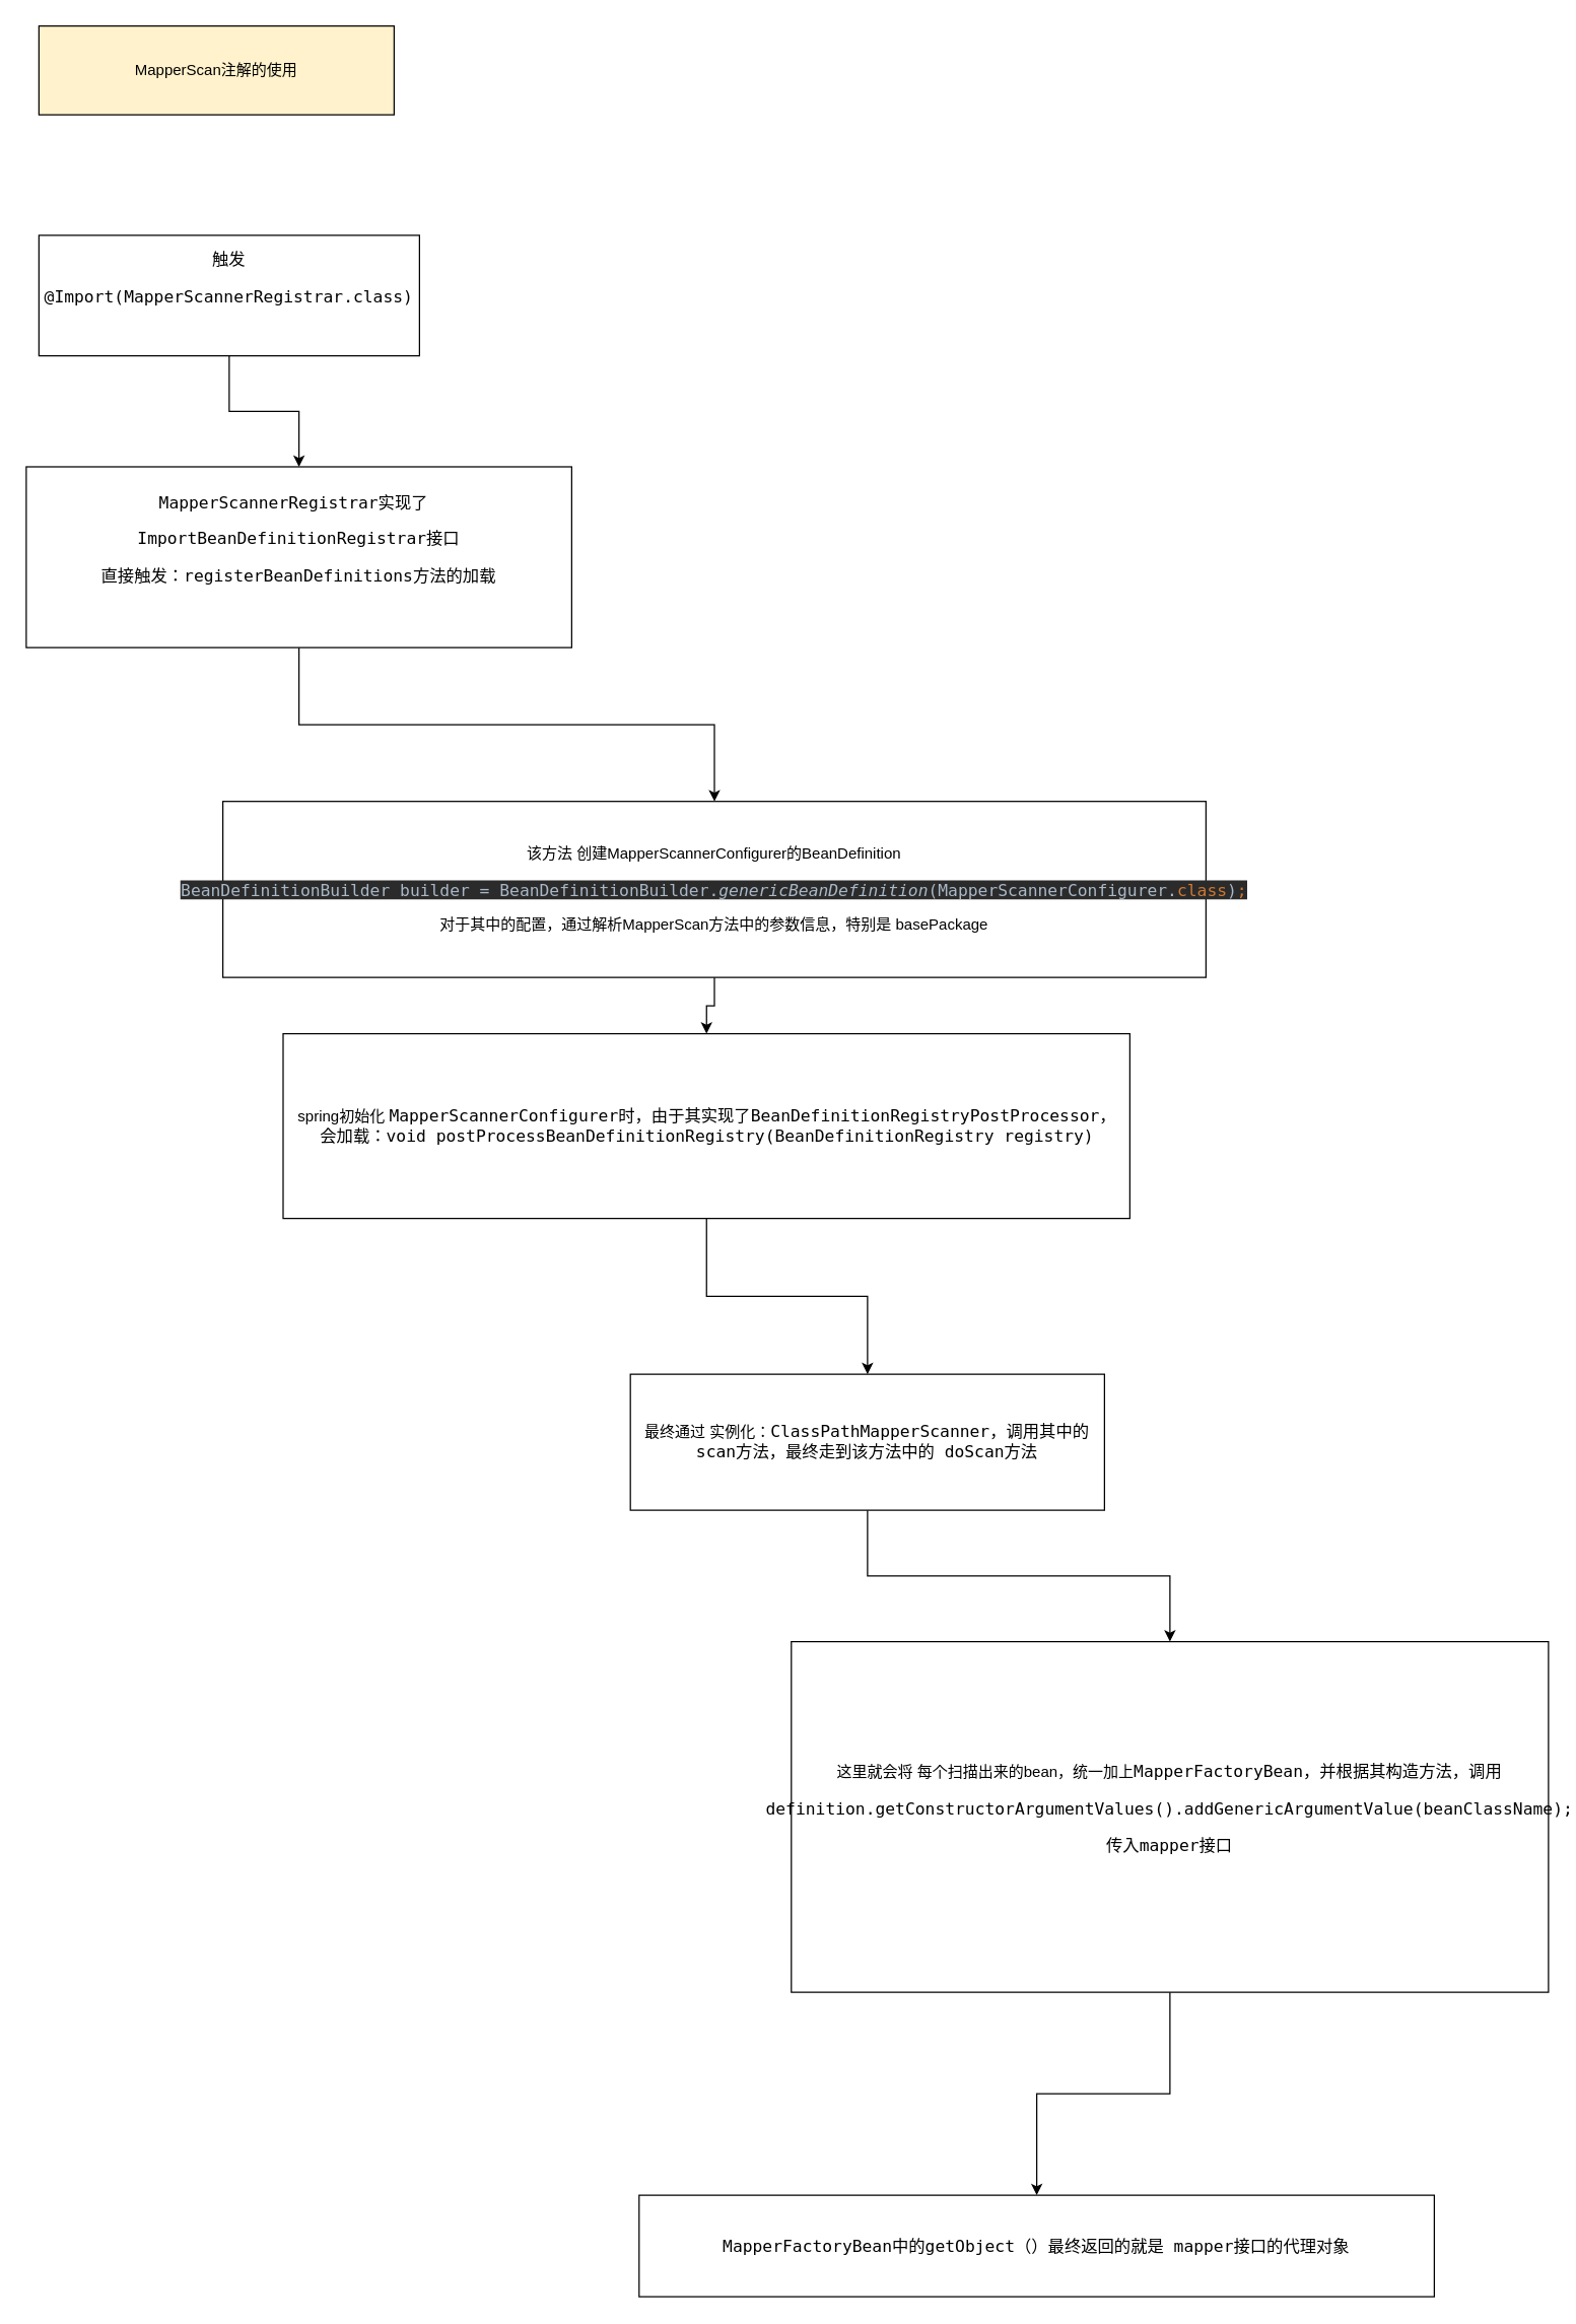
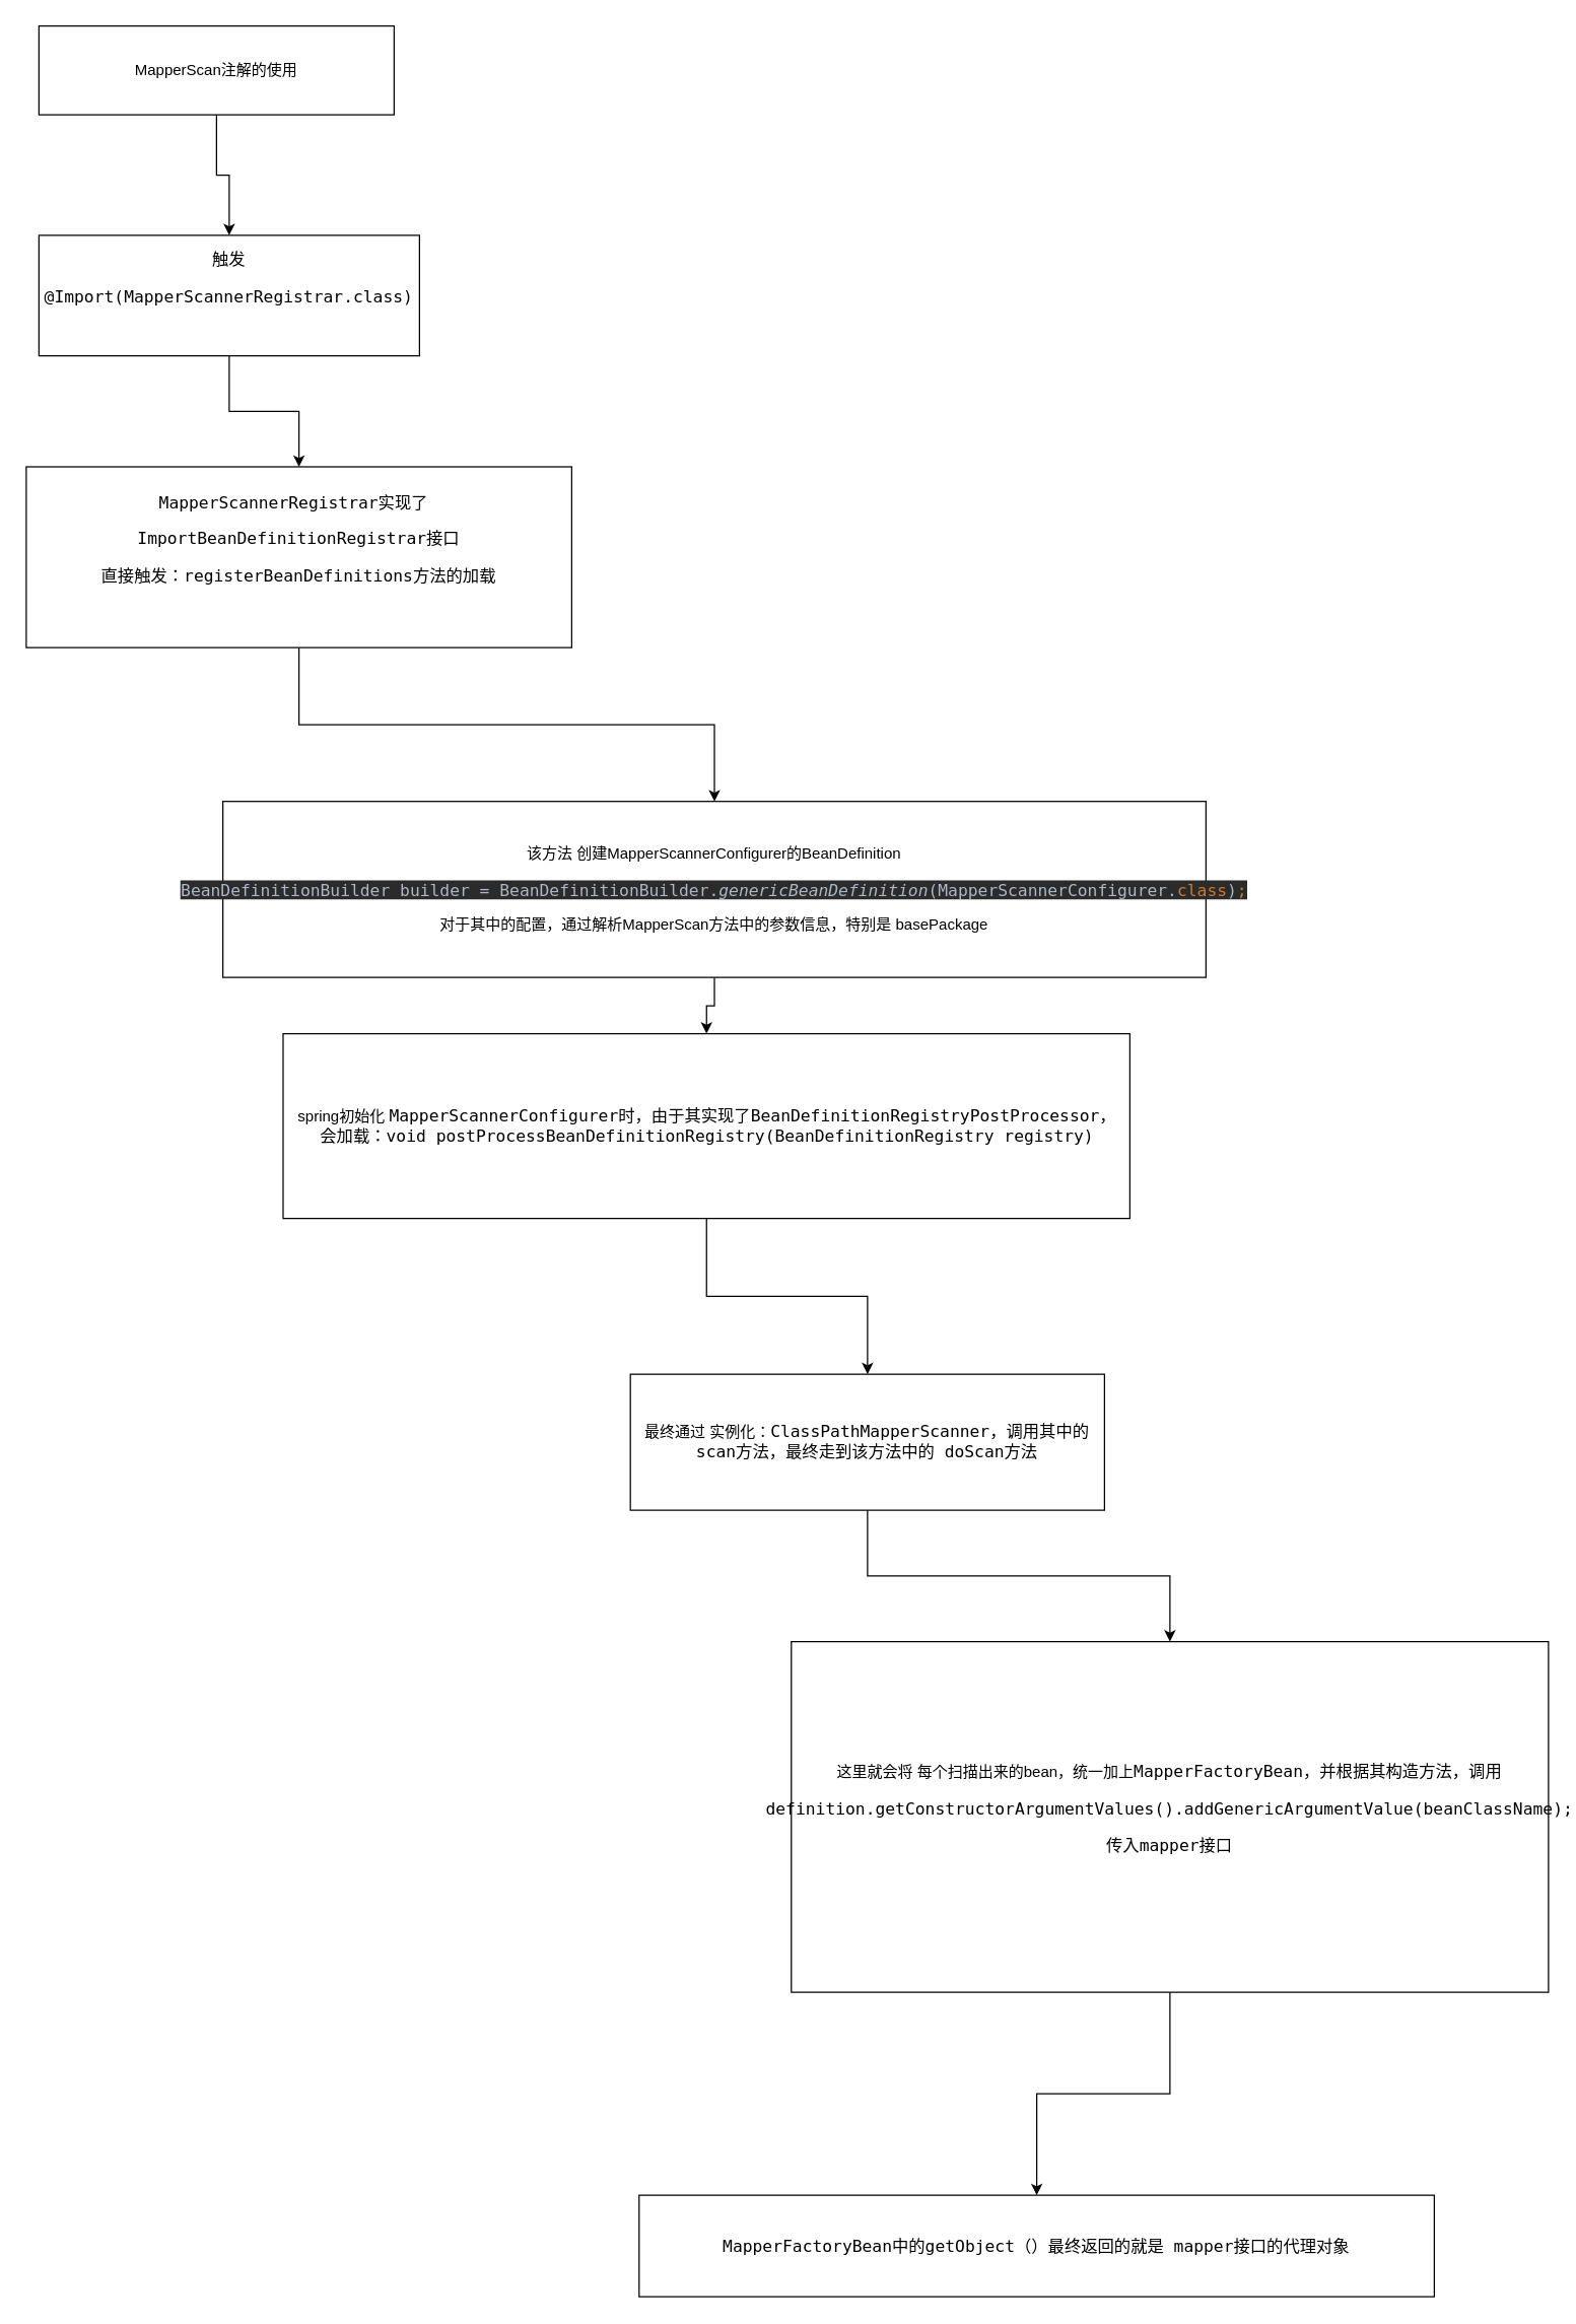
- <mxCell id="3" value="MapperScan注解的使用" style="rounded=0;whiteSpace=wrap;html=1;fillColor=#fff2cc;" vertex="1" parent="1"><mxGeometry x="30" y="20" width="280" height="70" as="geometry" /></mxCell>
+ <mxCell id="3" value="MapperScan注解的使用" style="rounded=0;whiteSpace=wrap;html=1;" vertex="1" parent="1"><mxGeometry x="30" y="20" width="280" height="70" as="geometry" /></mxCell>
+ <mxCell id="2" value="" style="edgeStyle=orthogonalEdgeStyle;rounded=0;orthogonalLoop=1;jettySize=auto;html=1;" edge="1" parent="1" source="3" target="5"><mxGeometry relative="1" as="geometry" /></mxCell>
